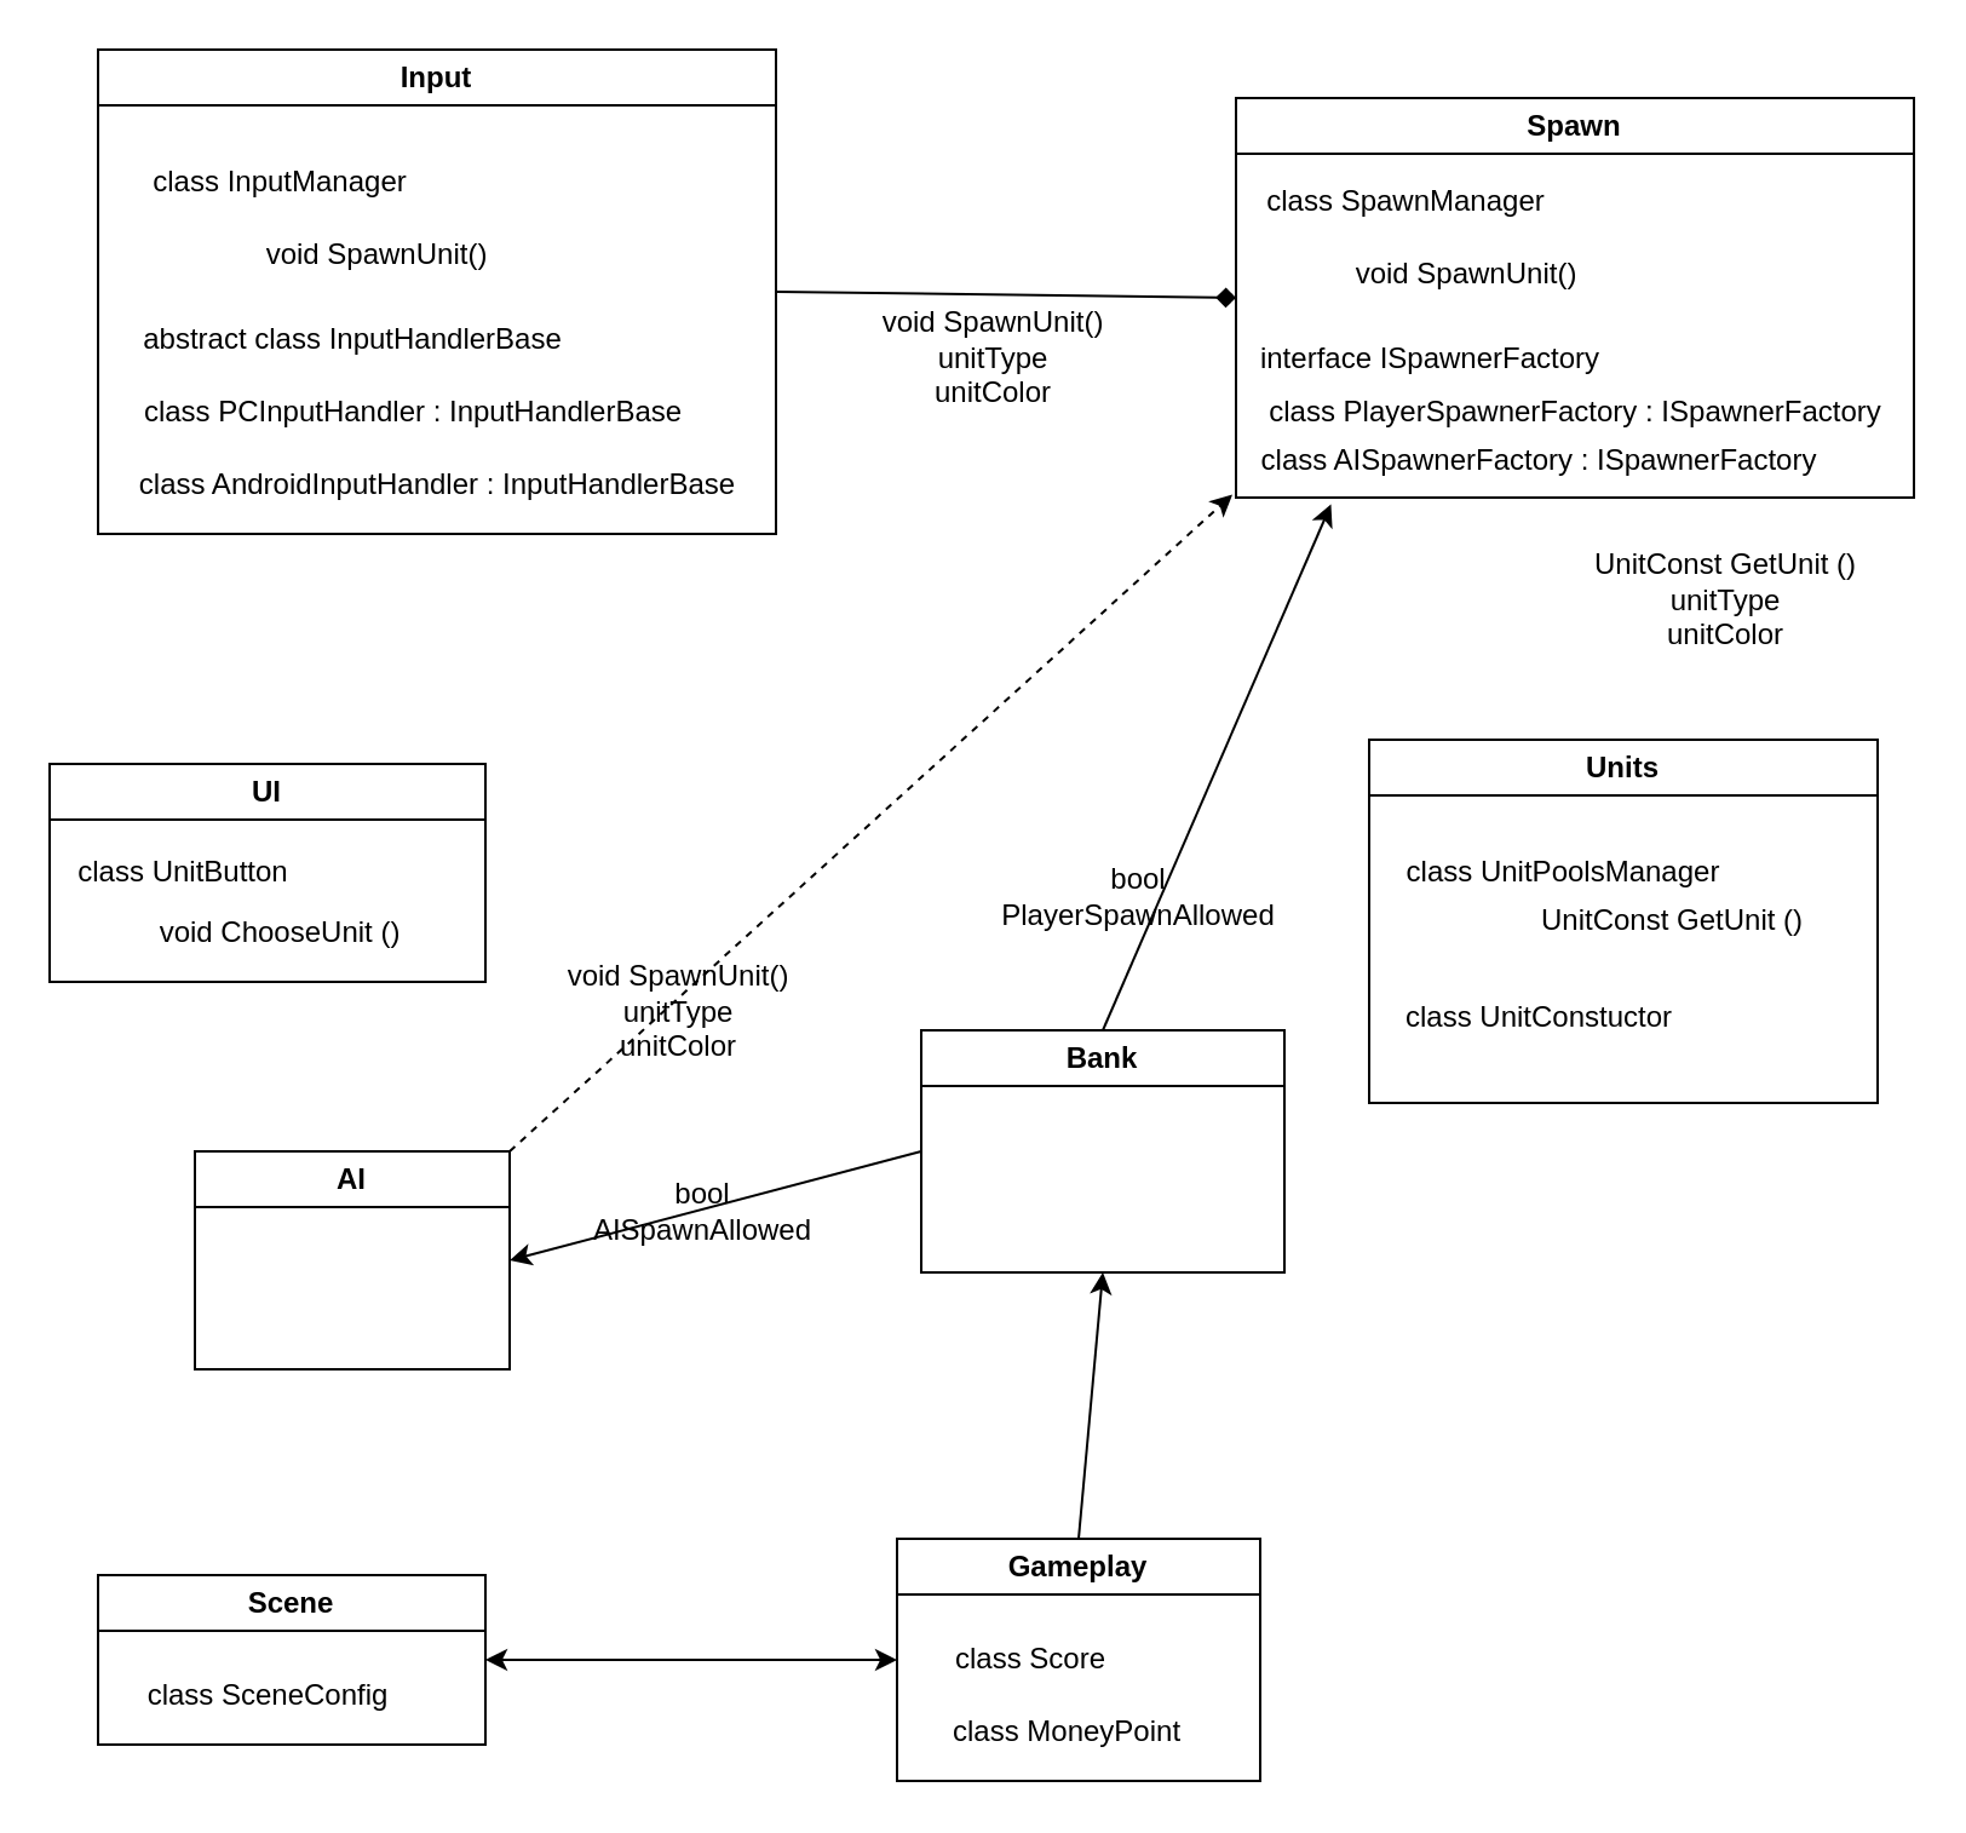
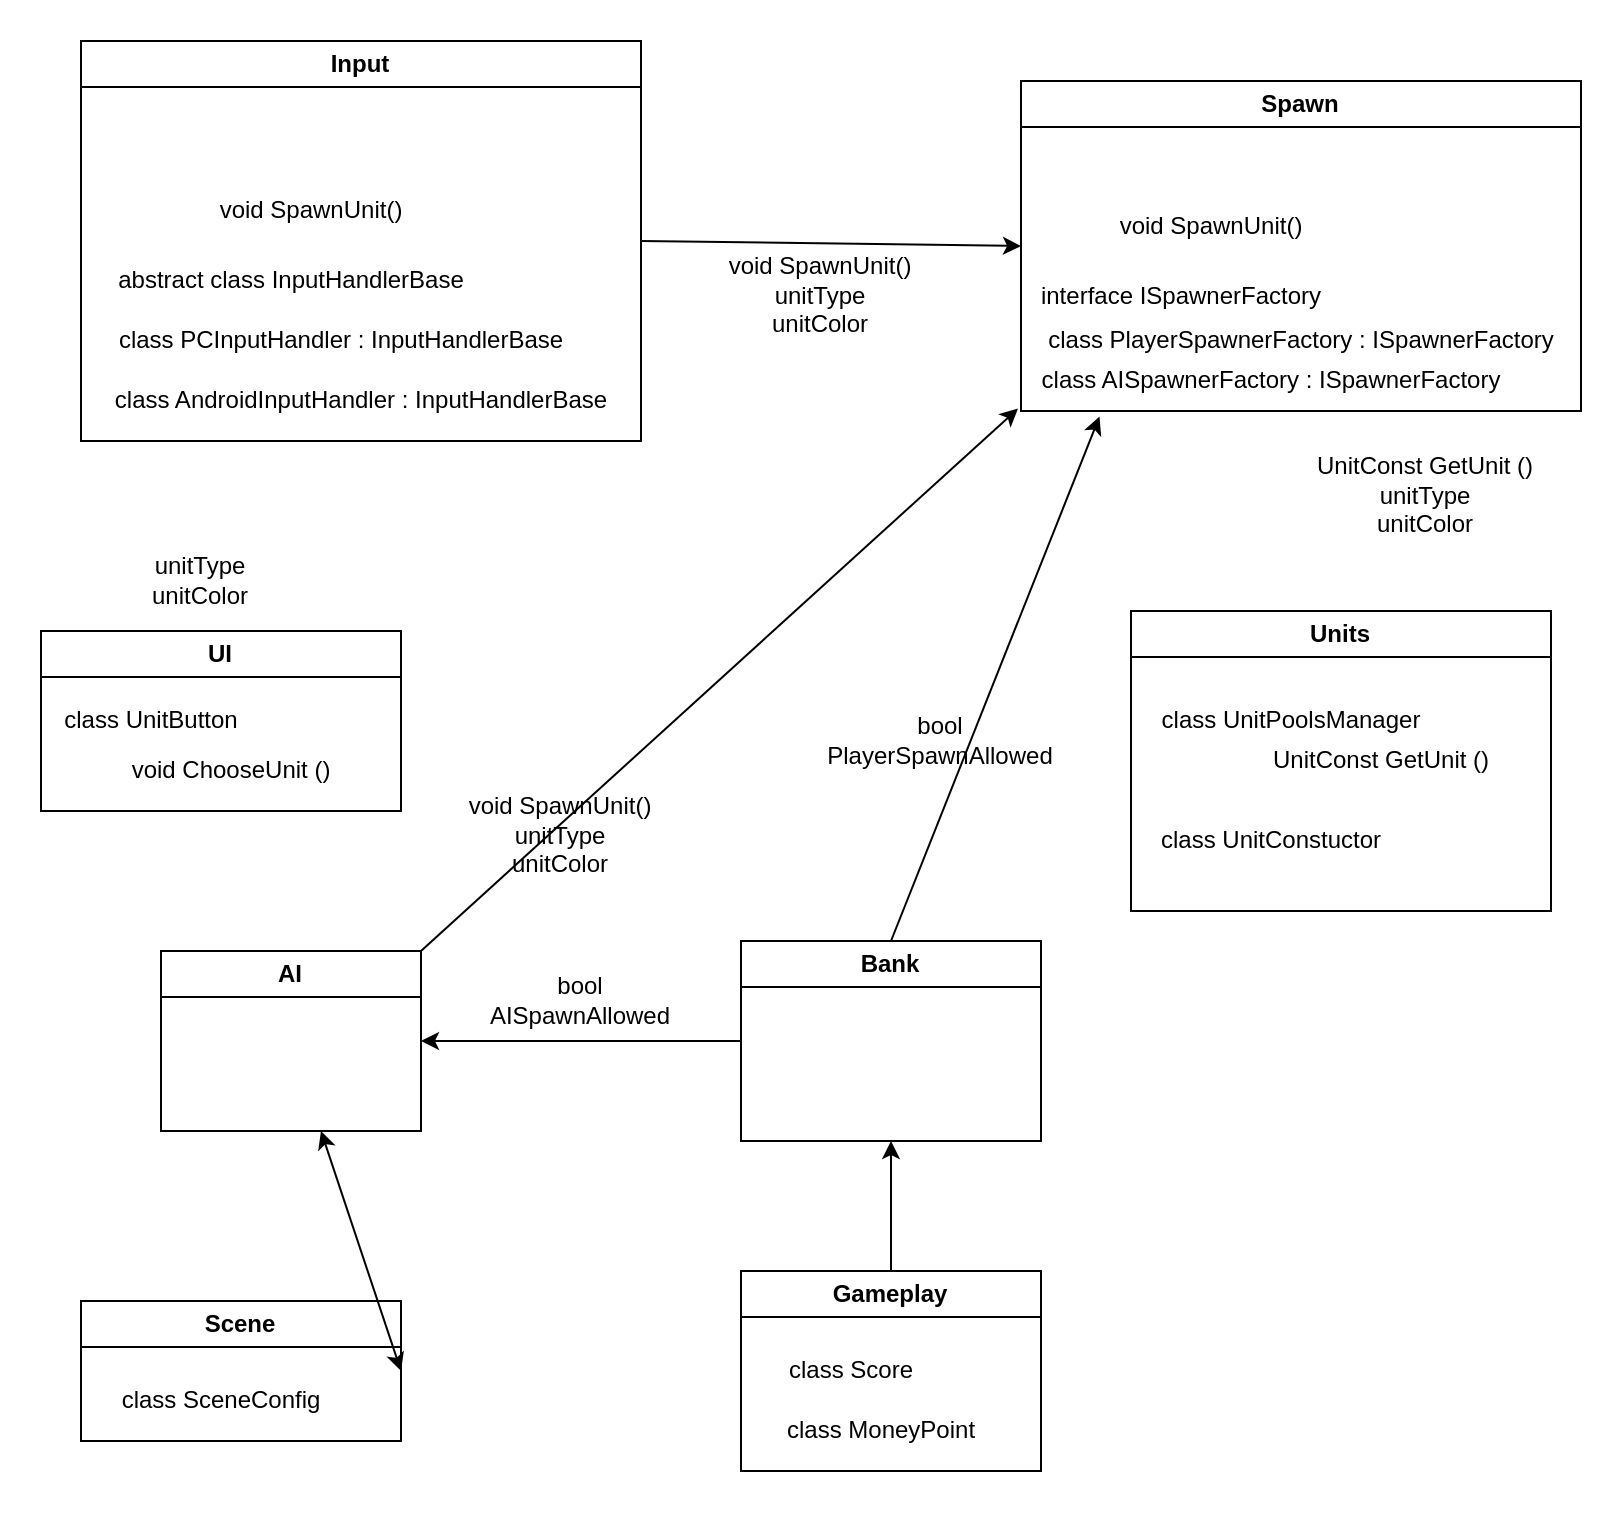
- <mxCell id="3" value="class InputManager" style="text;html=1;align=center;verticalAlign=middle;resizable=0;points=[];autosize=1;strokeColor=none;fillColor=none;" vertex="1" parent="2"><mxGeometry x="10" y="40" width="130" height="30" as="geometry" /></mxCell>
- <mxCell id="13" value="class SpawnManager" style="text;html=1;align=center;verticalAlign=middle;resizable=0;points=[];autosize=1;strokeColor=none;fillColor=none;" vertex="1" parent="12"><mxGeometry y="28" width="140" height="30" as="geometry" /></mxCell>
- <mxCell id="18" value="" style="endArrow=diamond;html=1;rounded=0;exitX=1;exitY=0.5;exitDx=0;exitDy=0;entryX=0;entryY=0.5;entryDx=0;entryDy=0;" edge="1" parent="1" source="2" target="12"><mxGeometry width="50" height="50" relative="1" as="geometry"><mxPoint x="340" y="225" as="sourcePoint" /><mxPoint x="390" y="175" as="targetPoint" /></mxGeometry></mxCell>
+ <mxCell id="18" value="" style="endArrow=classic;html=1;rounded=0;exitX=1;exitY=0.5;exitDx=0;exitDy=0;entryX=0;entryY=0.5;entryDx=0;entryDy=0;" edge="1" parent="1" source="2" target="12"><mxGeometry width="50" height="50" relative="1" as="geometry"><mxPoint x="340" y="225" as="sourcePoint" /><mxPoint x="390" y="175" as="targetPoint" /></mxGeometry></mxCell>
+ <mxCell id="8" value="unitType&lt;br&gt;unitColor" style="text;html=1;strokeColor=none;fillColor=none;align=center;verticalAlign=middle;whiteSpace=wrap;rounded=0;" vertex="1" parent="1"><mxGeometry x="70" y="275" width="60" height="30" as="geometry" /></mxCell>
- <mxCell id="26" value="" style="endArrow=classic;html=1;rounded=0;exitX=1;exitY=0;exitDx=0;exitDy=0;entryX=-0.006;entryY=0.96;entryDx=0;entryDy=0;entryPerimeter=0;dashed=1;" edge="1" parent="1" source="25" target="16"><mxGeometry width="50" height="50" relative="1" as="geometry"><mxPoint x="290" y="465" as="sourcePoint" /><mxPoint x="340" y="415" as="targetPoint" /></mxGeometry></mxCell>
+ <mxCell id="26" value="" style="endArrow=classic;html=1;rounded=0;exitX=1;exitY=0;exitDx=0;exitDy=0;entryX=-0.006;entryY=0.96;entryDx=0;entryDy=0;entryPerimeter=0;" edge="1" parent="1" source="25" target="16"><mxGeometry width="50" height="50" relative="1" as="geometry"><mxPoint x="290" y="465" as="sourcePoint" /><mxPoint x="340" y="415" as="targetPoint" /></mxGeometry></mxCell>
- <mxCell id="28" value="Bank" style="swimlane;whiteSpace=wrap;html=1;" vertex="1" parent="1"><mxGeometry x="380" y="425" width="150" height="100" as="geometry" /></mxCell>
+ <mxCell id="28" value="Bank" style="swimlane;whiteSpace=wrap;html=1;" vertex="1" parent="1"><mxGeometry x="370" y="470" width="150" height="100" as="geometry" /></mxCell>
- <mxCell id="39" value="" style="endArrow=classic;startArrow=classic;html=1;rounded=0;exitX=1;exitY=0.5;exitDx=0;exitDy=0;entryX=0;entryY=0.5;entryDx=0;entryDy=0;" edge="1" parent="1" source="37" target="33"><mxGeometry width="50" height="50" relative="1" as="geometry"><mxPoint x="420" y="645" as="sourcePoint" /><mxPoint x="470" y="595" as="targetPoint" /></mxGeometry></mxCell>
+ <mxCell id="39" value="" style="endArrow=classic;startArrow=classic;html=1;rounded=0;exitX=1;exitY=0.5;exitDx=0;exitDy=0;" edge="1" parent="1" source="37" target="25"><mxGeometry width="50" height="50" relative="1" as="geometry"><mxPoint x="420" y="645" as="sourcePoint" /><mxPoint x="470" y="595" as="targetPoint" /></mxGeometry></mxCell>
